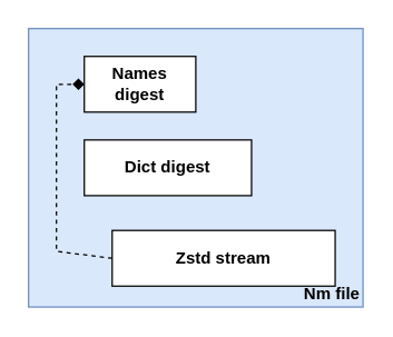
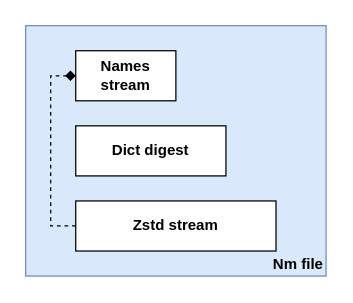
- <mxCell id="3" value="Names digest" style="whiteSpace=wrap;html=1;align=center;fontStyle=1" vertex="1" parent="1"><mxGeometry x="60" y="40" width="80" height="40" as="geometry" /></mxCell>
+ <mxCell id="3" value="Names stream" style="whiteSpace=wrap;html=1;align=center;fontStyle=1" vertex="1" parent="1"><mxGeometry x="60" y="40" width="80" height="40" as="geometry" /></mxCell>
- <mxCell id="5" value="Zstd stream" style="whiteSpace=wrap;html=1;align=center;fontStyle=1" vertex="1" parent="1"><mxGeometry x="80" y="165" width="160" height="40" as="geometry" /></mxCell>
+ <mxCell id="5" value="Zstd stream" style="whiteSpace=wrap;html=1;align=center;fontStyle=1" vertex="1" parent="1"><mxGeometry x="60" y="160" width="160" height="40" as="geometry" /></mxCell>
